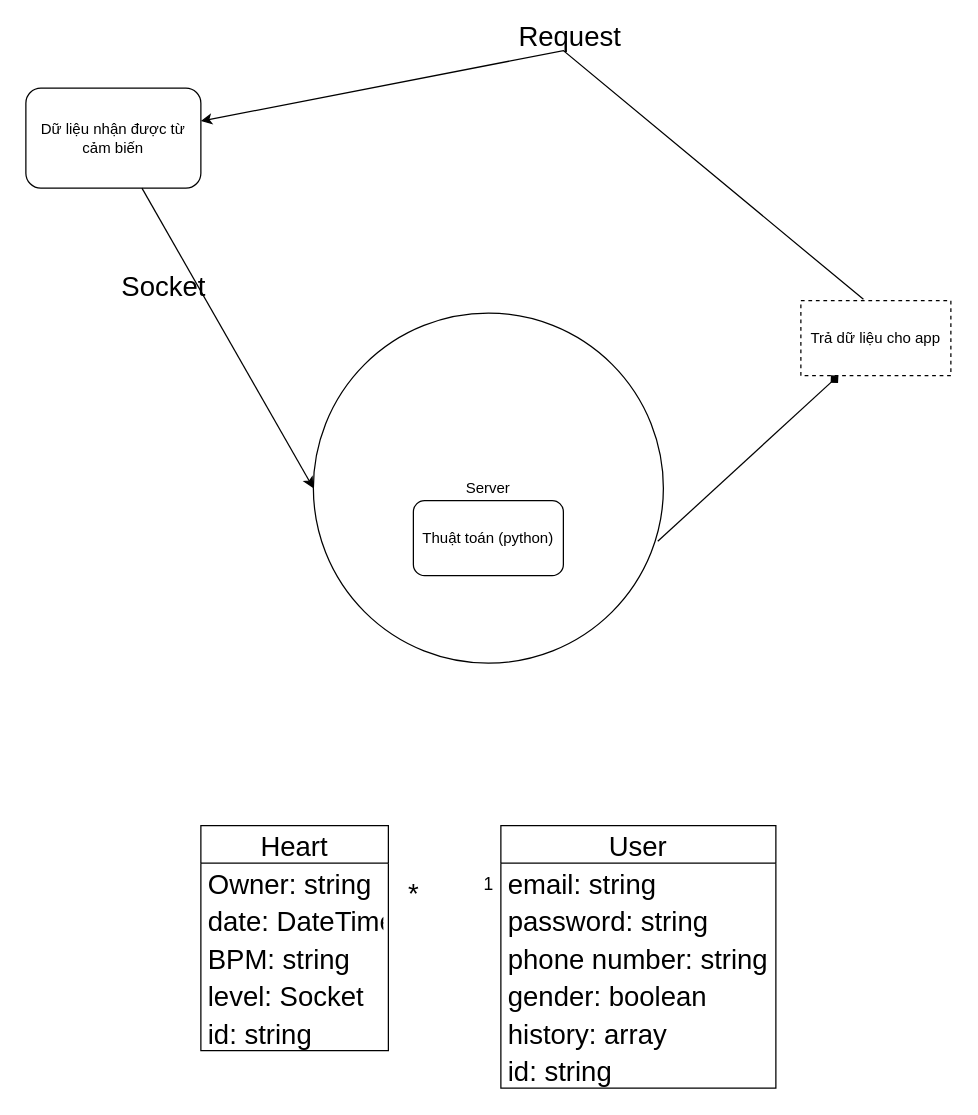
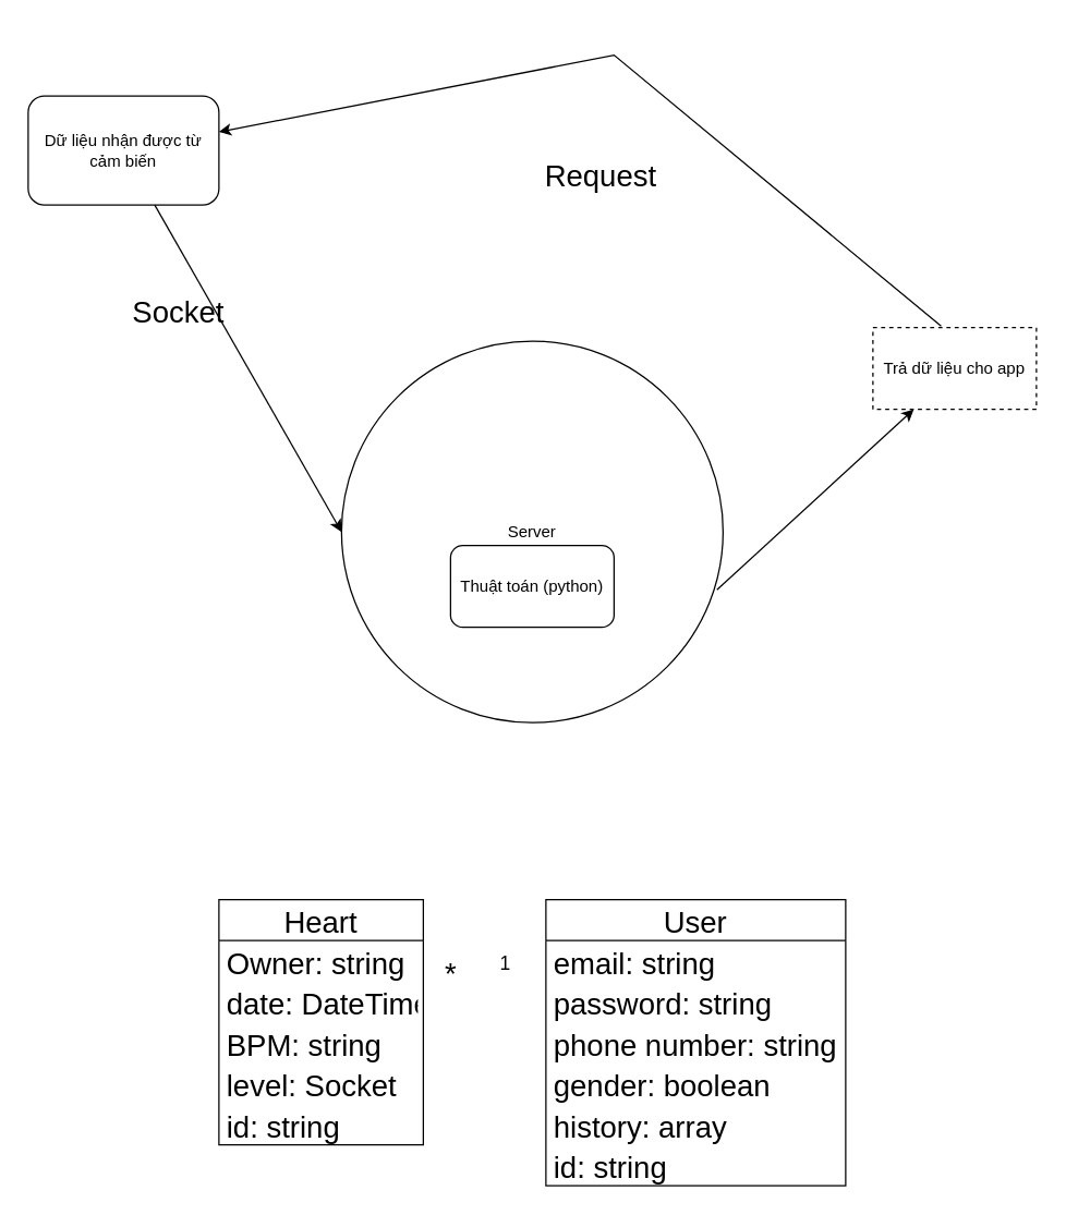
- <mxCell id="9" value="&lt;font style=&quot;font-size: 22px;&quot;&gt;Request&lt;/font&gt;" style="text;html=1;align=center;verticalAlign=middle;resizable=0;points=[];autosize=1;strokeColor=none;fillColor=none;" vertex="1" parent="1"><mxGeometry x="405" y="20" width="100" height="20" as="geometry" /></mxCell>
+ <mxCell id="9" value="&lt;font style=&quot;font-size: 22px;&quot;&gt;Request&lt;/font&gt;" style="text;html=1;align=center;verticalAlign=middle;resizable=0;points=[];autosize=1;strokeColor=none;fillColor=none;" vertex="1" parent="1"><mxGeometry x="390" y="120" width="100" height="20" as="geometry" /></mxCell>
- <mxCell id="7" value="" style="endArrow=diamond;html=1;rounded=0;entryX=0.25;entryY=1;entryDx=0;entryDy=0;exitX=0.984;exitY=0.652;exitDx=0;exitDy=0;exitPerimeter=0;" edge="1" parent="1" source="4" target="3"><mxGeometry width="50" height="50" relative="1" as="geometry"><mxPoint x="640" y="400" as="sourcePoint" /><mxPoint x="430" y="440" as="targetPoint" /></mxGeometry></mxCell>
+ <mxCell id="7" value="" style="endArrow=classic;html=1;rounded=0;entryX=0.25;entryY=1;entryDx=0;entryDy=0;exitX=0.984;exitY=0.652;exitDx=0;exitDy=0;exitPerimeter=0;" edge="1" parent="1" source="4" target="3"><mxGeometry width="50" height="50" relative="1" as="geometry"><mxPoint x="640" y="400" as="sourcePoint" /><mxPoint x="430" y="440" as="targetPoint" /></mxGeometry></mxCell>
- <mxCell id="24" value="&lt;font style=&quot;font-size: 14px;&quot;&gt;1&lt;/font&gt;" style="text;html=1;align=center;verticalAlign=middle;resizable=0;points=[];autosize=1;strokeColor=none;fillColor=none;fontSize=22;" vertex="1" parent="1"><mxGeometry x="380" y="690" width="20" height="30" as="geometry" /></mxCell>
+ <mxCell id="24" value="&lt;font style=&quot;font-size: 14px;&quot;&gt;1&lt;/font&gt;" style="text;html=1;align=center;verticalAlign=middle;resizable=0;points=[];autosize=1;strokeColor=none;fillColor=none;fontSize=22;" vertex="1" parent="1"><mxGeometry x="360" y="690" width="20" height="30" as="geometry" /></mxCell>
